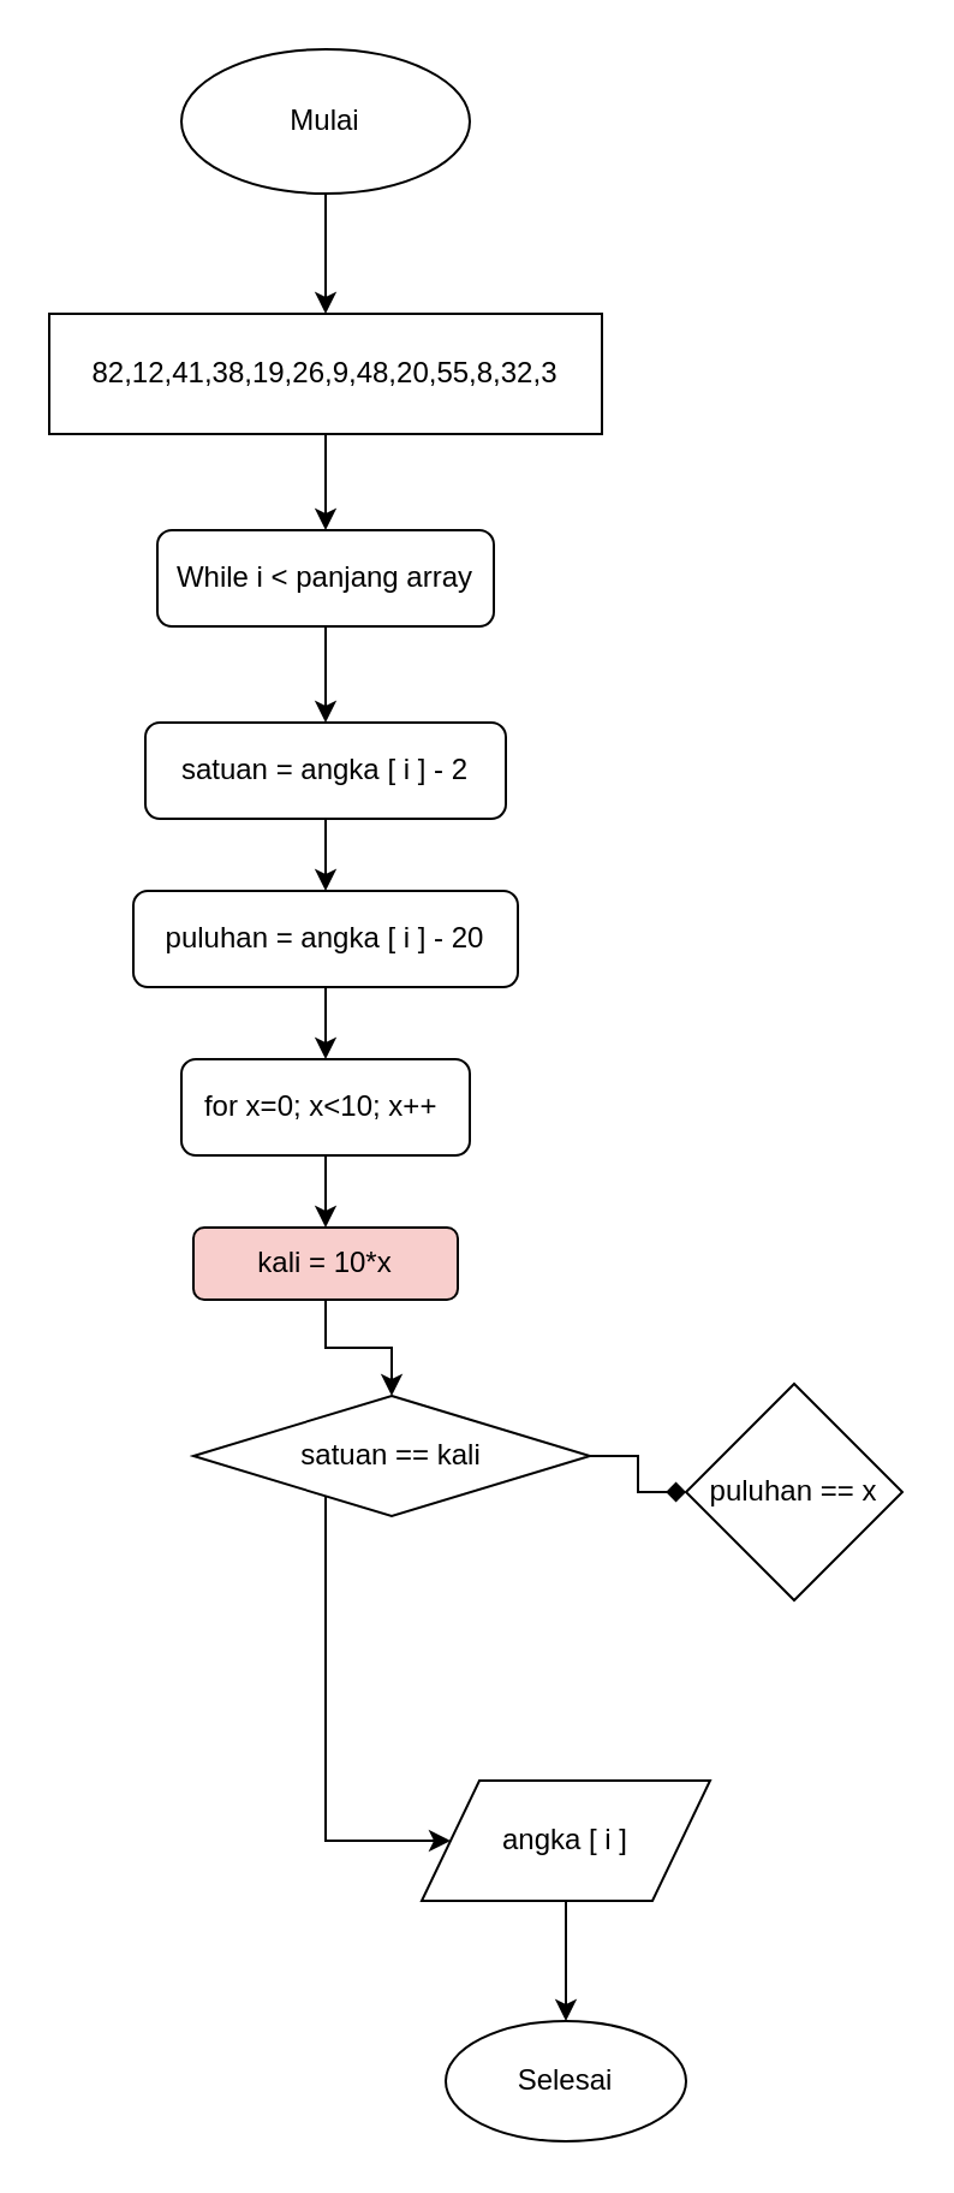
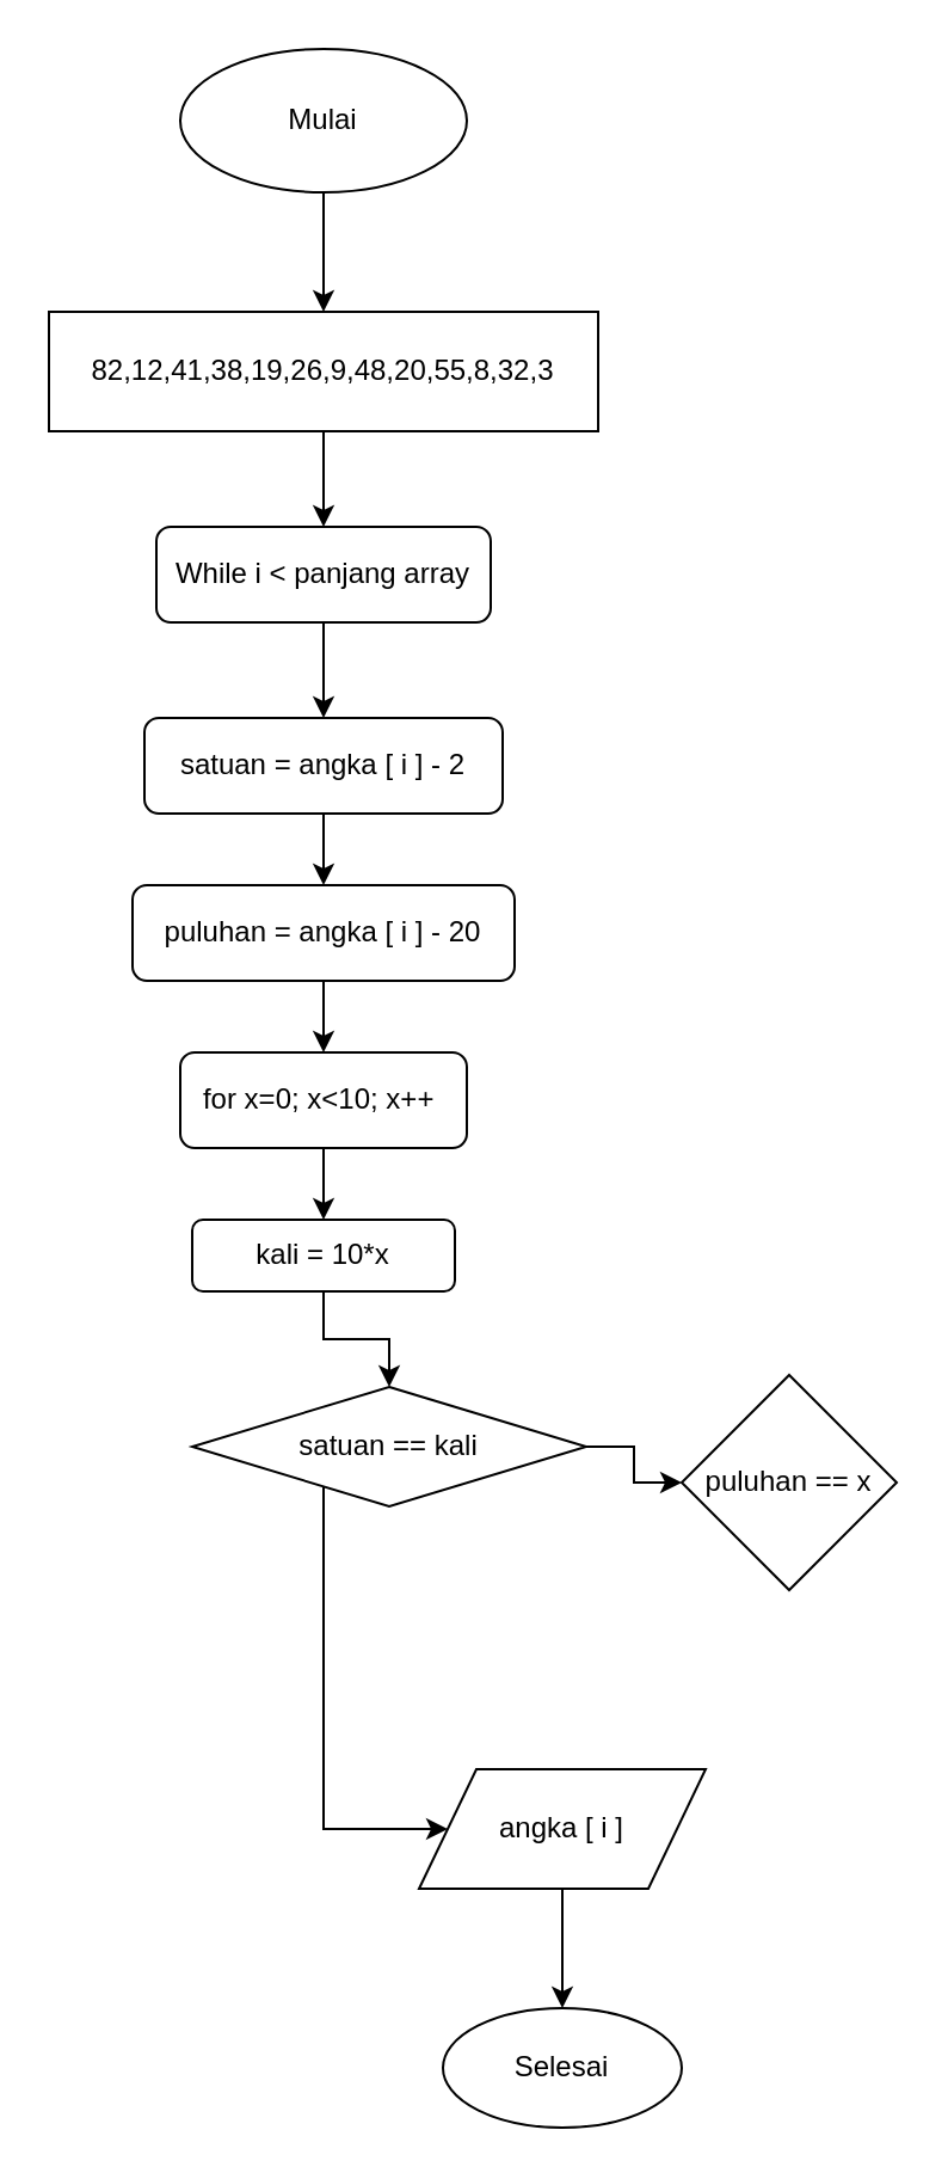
- <mxCell id="15" value="kali = 10*x" style="rounded=1;whiteSpace=wrap;html=1;fillColor=#f8cecc;" vertex="1" parent="1"><mxGeometry x="80" y="510" width="110" height="30" as="geometry" /></mxCell>
+ <mxCell id="15" value="kali = 10*x" style="rounded=1;whiteSpace=wrap;html=1;" vertex="1" parent="1"><mxGeometry x="80" y="510" width="110" height="30" as="geometry" /></mxCell>
- <mxCell id="16" style="edgeStyle=orthogonalEdgeStyle;rounded=0;orthogonalLoop=1;jettySize=auto;html=1;entryX=0;entryY=0.5;entryDx=0;entryDy=0;endArrow=diamond;" edge="1" parent="1" source="18" target="19"><mxGeometry relative="1" as="geometry" /></mxCell>
+ <mxCell id="16" style="edgeStyle=orthogonalEdgeStyle;rounded=0;orthogonalLoop=1;jettySize=auto;html=1;entryX=0;entryY=0.5;entryDx=0;entryDy=0;" edge="1" parent="1" source="18" target="19"><mxGeometry relative="1" as="geometry" /></mxCell>
